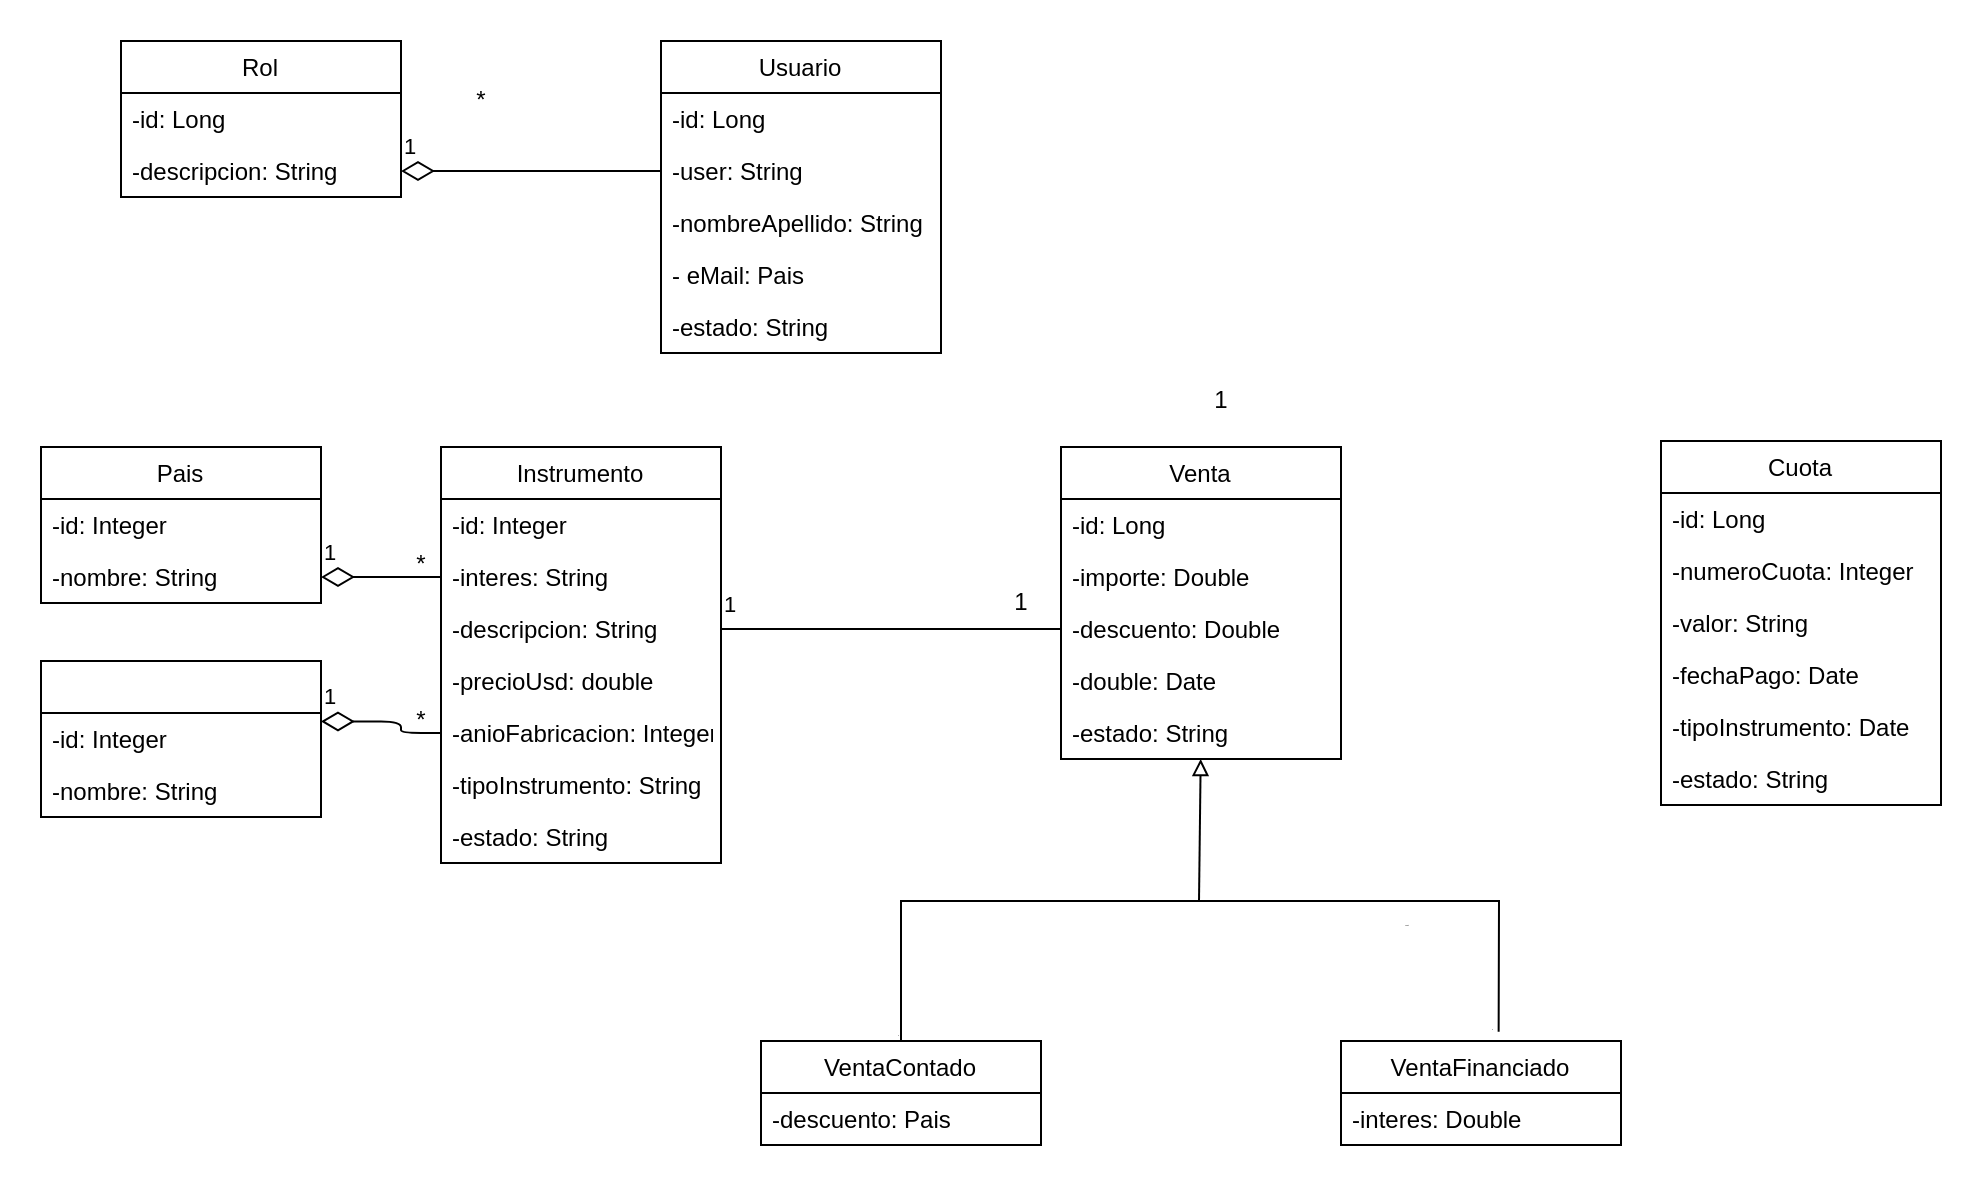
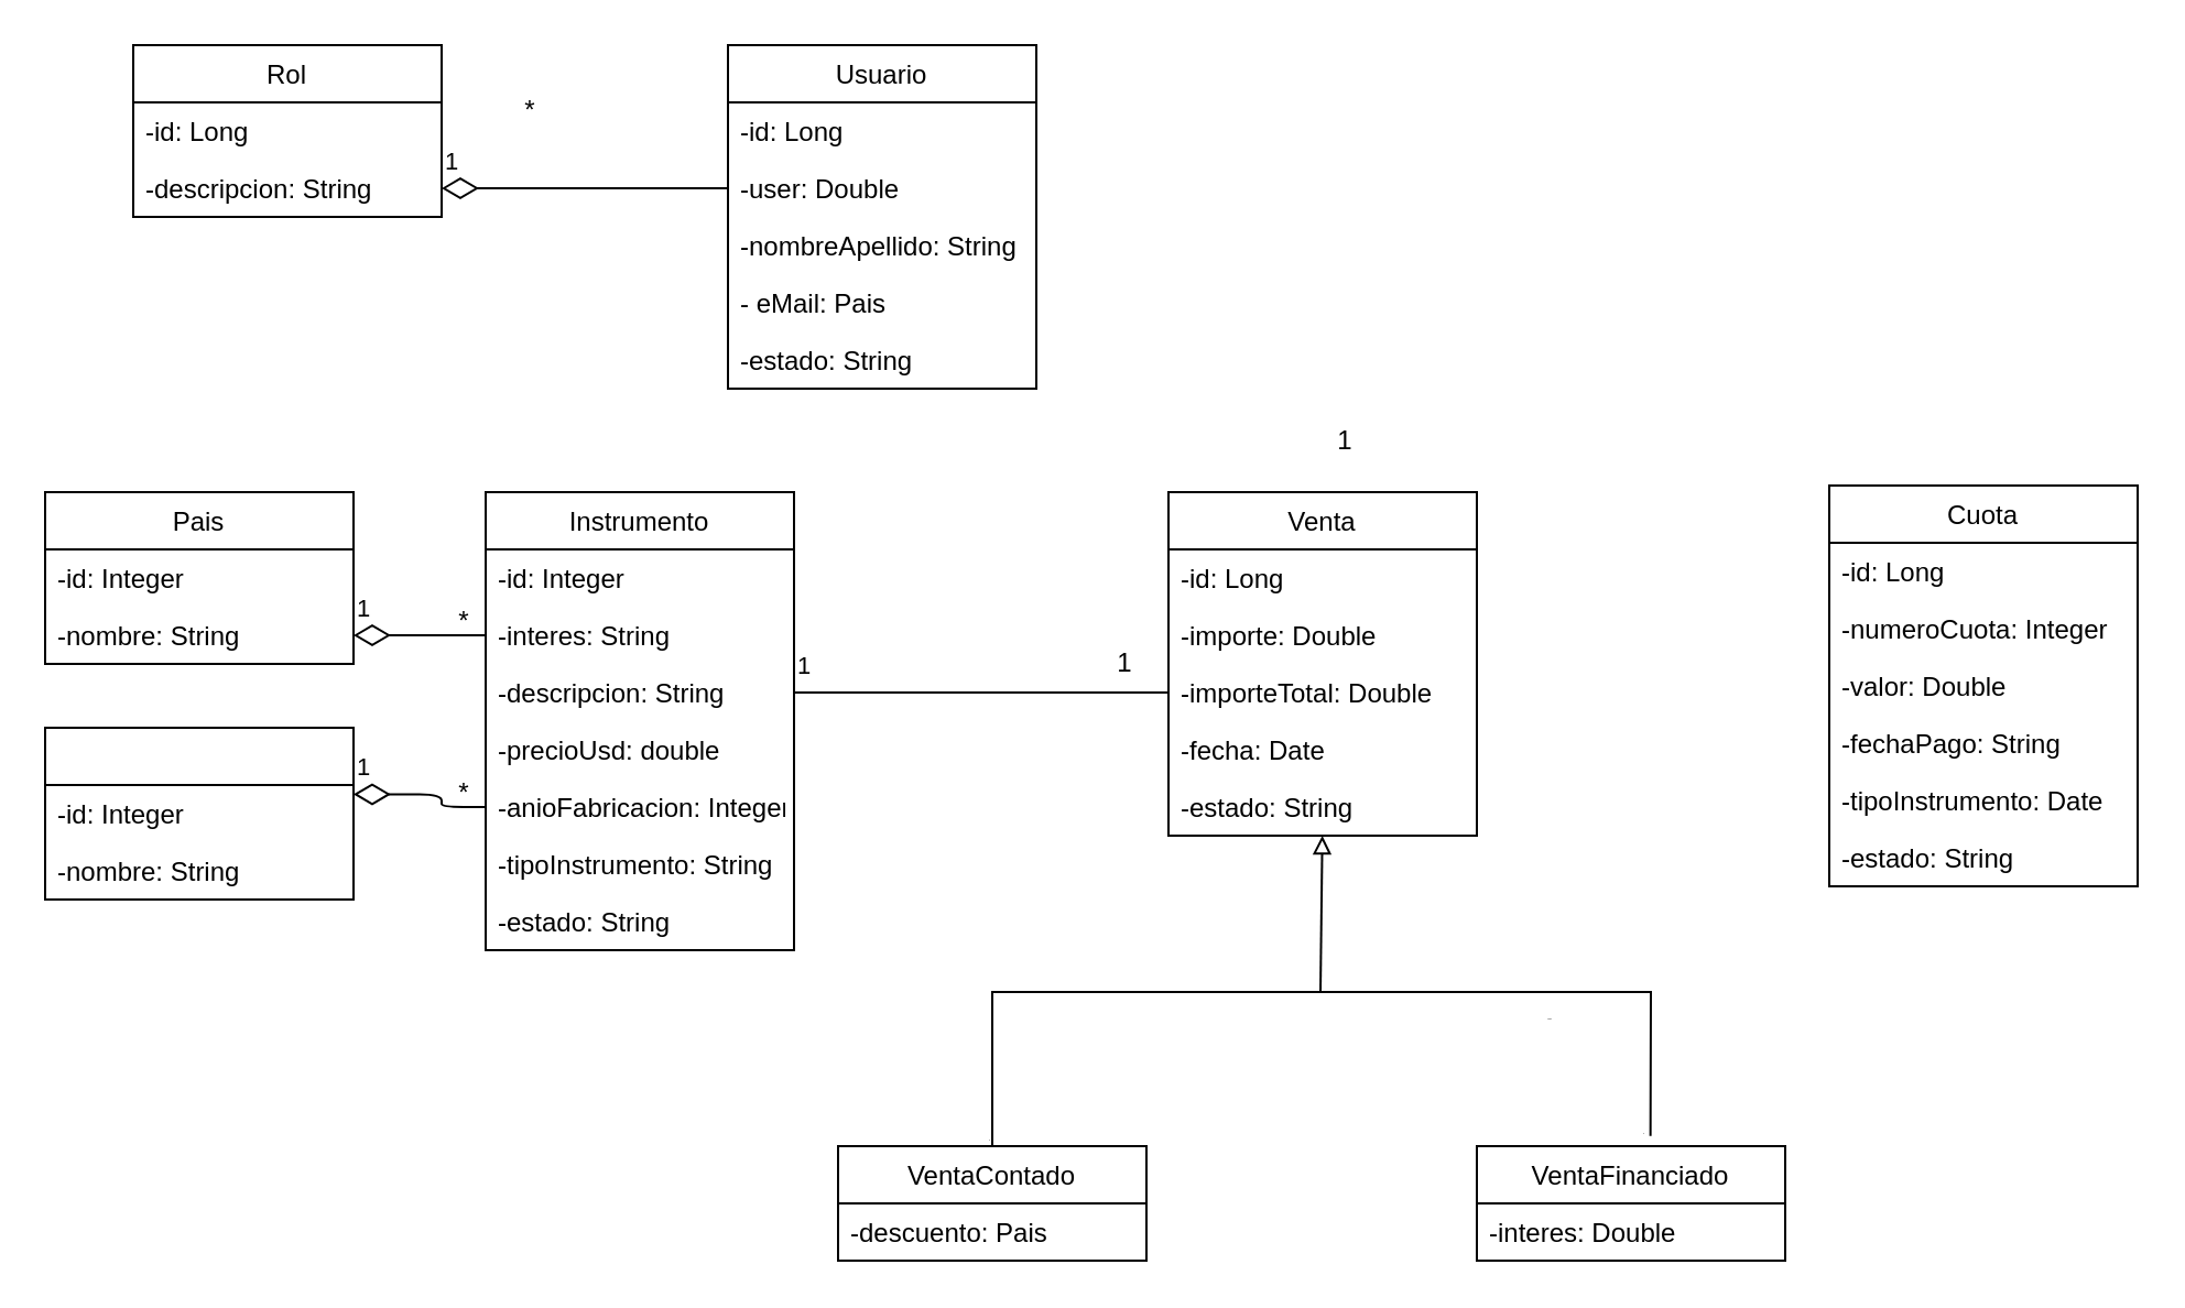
- <mxCell id="36" value="-user: String" style="text;strokeColor=none;fillColor=none;align=left;verticalAlign=top;spacingLeft=4;spacingRight=4;overflow=hidden;rotatable=0;points=[[0,0.5],[1,0.5]];portConstraint=eastwest;" vertex="1" parent="34"><mxGeometry y="52" width="140" height="26" as="geometry" /></mxCell>
+ <mxCell id="36" value="-user: Double" style="text;strokeColor=none;fillColor=none;align=left;verticalAlign=top;spacingLeft=4;spacingRight=4;overflow=hidden;rotatable=0;points=[[0,0.5],[1,0.5]];portConstraint=eastwest;" vertex="1" parent="34"><mxGeometry y="52" width="140" height="26" as="geometry" /></mxCell>
- <mxCell id="51" value="-valor: String" style="text;strokeColor=none;fillColor=none;align=left;verticalAlign=top;spacingLeft=4;spacingRight=4;overflow=hidden;rotatable=0;points=[[0,0.5],[1,0.5]];portConstraint=eastwest;" vertex="1" parent="48"><mxGeometry y="78" width="140" height="26" as="geometry" /></mxCell>
+ <mxCell id="51" value="-valor: Double" style="text;strokeColor=none;fillColor=none;align=left;verticalAlign=top;spacingLeft=4;spacingRight=4;overflow=hidden;rotatable=0;points=[[0,0.5],[1,0.5]];portConstraint=eastwest;" vertex="1" parent="48"><mxGeometry y="78" width="140" height="26" as="geometry" /></mxCell>
- <mxCell id="20" value="-descuento: Double" style="text;strokeColor=none;fillColor=none;align=left;verticalAlign=top;spacingLeft=4;spacingRight=4;overflow=hidden;rotatable=0;points=[[0,0.5],[1,0.5]];portConstraint=eastwest;" vertex="1" parent="17"><mxGeometry y="78" width="140" height="26" as="geometry" /></mxCell>
+ <mxCell id="20" value="-importeTotal: Double" style="text;strokeColor=none;fillColor=none;align=left;verticalAlign=top;spacingLeft=4;spacingRight=4;overflow=hidden;rotatable=0;points=[[0,0.5],[1,0.5]];portConstraint=eastwest;" vertex="1" parent="17"><mxGeometry y="78" width="140" height="26" as="geometry" /></mxCell>
- <mxCell id="52" value="-fechaPago: Date" style="text;strokeColor=none;fillColor=none;align=left;verticalAlign=top;spacingLeft=4;spacingRight=4;overflow=hidden;rotatable=0;points=[[0,0.5],[1,0.5]];portConstraint=eastwest;" vertex="1" parent="48"><mxGeometry y="104" width="140" height="26" as="geometry" /></mxCell>
+ <mxCell id="52" value="-fechaPago: String" style="text;strokeColor=none;fillColor=none;align=left;verticalAlign=top;spacingLeft=4;spacingRight=4;overflow=hidden;rotatable=0;points=[[0,0.5],[1,0.5]];portConstraint=eastwest;" vertex="1" parent="48"><mxGeometry y="104" width="140" height="26" as="geometry" /></mxCell>
- <mxCell id="21" value="-double: Date" style="text;strokeColor=none;fillColor=none;align=left;verticalAlign=top;spacingLeft=4;spacingRight=4;overflow=hidden;rotatable=0;points=[[0,0.5],[1,0.5]];portConstraint=eastwest;" vertex="1" parent="17"><mxGeometry y="104" width="140" height="26" as="geometry" /></mxCell>
+ <mxCell id="21" value="-fecha: Date" style="text;strokeColor=none;fillColor=none;align=left;verticalAlign=top;spacingLeft=4;spacingRight=4;overflow=hidden;rotatable=0;points=[[0,0.5],[1,0.5]];portConstraint=eastwest;" vertex="1" parent="17"><mxGeometry y="104" width="140" height="26" as="geometry" /></mxCell>
